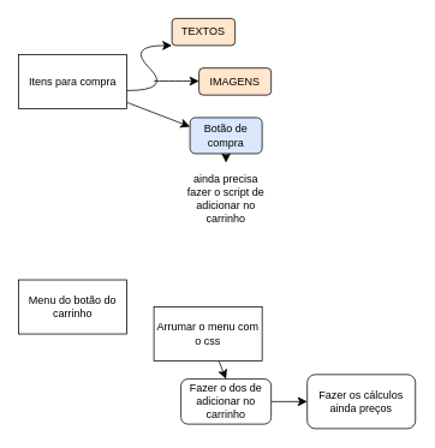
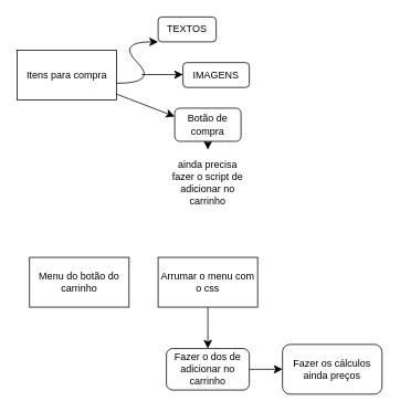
- <mxCell id="5" value="TEXTOS" style="rounded=1;whiteSpace=wrap;html=1;fillColor=#ffe6cc;" vertex="1" parent="1"><mxGeometry x="190" width="70" height="30" as="geometry" y="20" /></mxCell>
+ <mxCell id="5" value="TEXTOS" style="rounded=1;whiteSpace=wrap;html=1;" vertex="1" parent="1"><mxGeometry x="190" width="70" height="30" as="geometry" y="20" /></mxCell>
- <mxCell id="7" value="IMAGENS" style="rounded=1;whiteSpace=wrap;html=1;fillColor=#ffe6cc;" vertex="1" parent="1"><mxGeometry x="220" y="75" width="80" height="30" as="geometry" /></mxCell>
+ <mxCell id="7" value="IMAGENS" style="rounded=1;whiteSpace=wrap;html=1;" vertex="1" parent="1"><mxGeometry x="220" y="75" width="80" height="30" as="geometry" /></mxCell>
- <mxCell id="9" value="Botão de compra" style="rounded=1;whiteSpace=wrap;html=1;fillColor=#dae8fc;" vertex="1" parent="1"><mxGeometry x="210" y="130" width="80" height="40" as="geometry" /></mxCell>
+ <mxCell id="9" value="Botão de compra" style="rounded=1;whiteSpace=wrap;html=1;" vertex="1" parent="1"><mxGeometry x="210" y="130" width="80" height="40" as="geometry" /></mxCell>
- <mxCell id="11" value="Menu do botão do carrinho" style="rounded=0;whiteSpace=wrap;html=1;" vertex="1" parent="1"><mxGeometry x="20" y="310" width="120" height="60" as="geometry" /></mxCell>
+ <mxCell id="11" value="Menu do botão do carrinho" style="rounded=0;whiteSpace=wrap;html=1;" vertex="1" parent="1"><mxGeometry x="35" y="310" width="120" height="60" as="geometry" /></mxCell>
- <mxCell id="13" value="Arrumar o menu com o css" style="whiteSpace=wrap;html=1;rounded=0;" vertex="1" parent="1"><mxGeometry x="170" y="340" width="120" height="60" as="geometry" /></mxCell>
+ <mxCell id="13" value="Arrumar o menu com o css" style="whiteSpace=wrap;html=1;rounded=0;" vertex="1" parent="1"><mxGeometry x="190" y="310" width="120" height="60" as="geometry" /></mxCell>
